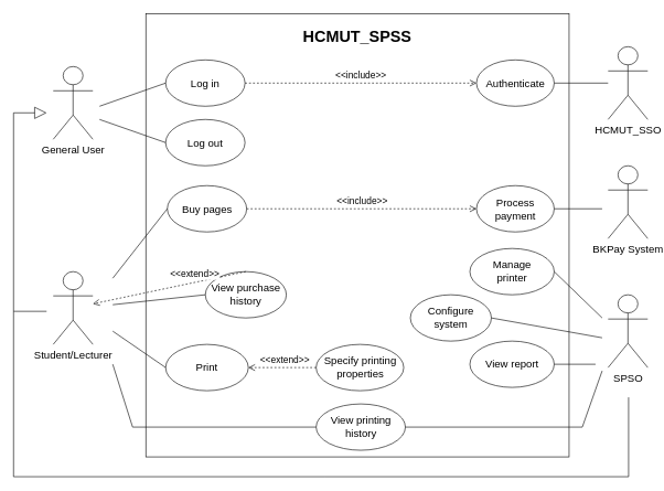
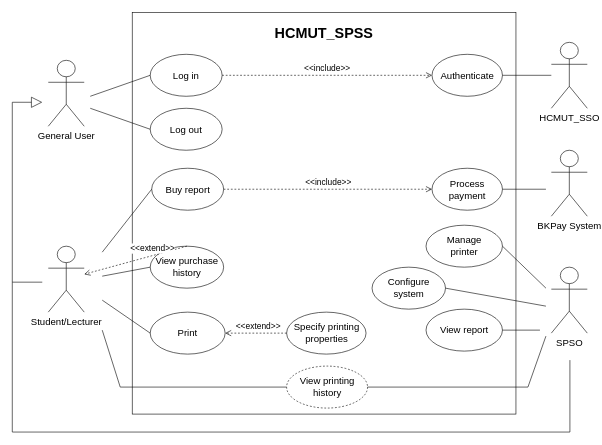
- <mxCell id="5" value="&lt;font style=&quot;font-size: 16px;&quot;&gt;Buy pages&lt;/font&gt;" style="ellipse;whiteSpace=wrap;html=1;" vertex="1" parent="1"><mxGeometry x="252.5" y="280" width="120" height="70" as="geometry" /></mxCell>
+ <mxCell id="5" value="&lt;font style=&quot;font-size: 16px;&quot;&gt;Buy report&lt;/font&gt;" style="ellipse;whiteSpace=wrap;html=1;" vertex="1" parent="1"><mxGeometry x="252.5" y="280" width="120" height="70" as="geometry" /></mxCell>
- <mxCell id="10" value="&lt;font style=&quot;font-size: 16px;&quot;&gt;View purchase history&lt;/font&gt;" style="ellipse;whiteSpace=wrap;html=1;" vertex="1" parent="1"><mxGeometry x="310" y="410" width="122.5" height="70" as="geometry" /></mxCell>
+ <mxCell id="10" value="&lt;font style=&quot;font-size: 16px;&quot;&gt;View purchase history&lt;/font&gt;" style="ellipse;whiteSpace=wrap;html=1;" vertex="1" parent="1"><mxGeometry x="250" y="410" width="122.5" height="70" as="geometry" /></mxCell>
- <mxCell id="8" value="&lt;font style=&quot;font-size: 16px;&quot;&gt;View printing history&lt;/font&gt;" style="ellipse;whiteSpace=wrap;html=1;" vertex="1" parent="1"><mxGeometry x="477.5" y="610" width="135" height="70" as="geometry" /></mxCell>
+ <mxCell id="8" value="&lt;font style=&quot;font-size: 16px;&quot;&gt;View printing history&lt;/font&gt;" style="ellipse;whiteSpace=wrap;html=1;dashed=1;" vertex="1" parent="1"><mxGeometry x="477.5" y="610" width="135" height="70" as="geometry" /></mxCell>
